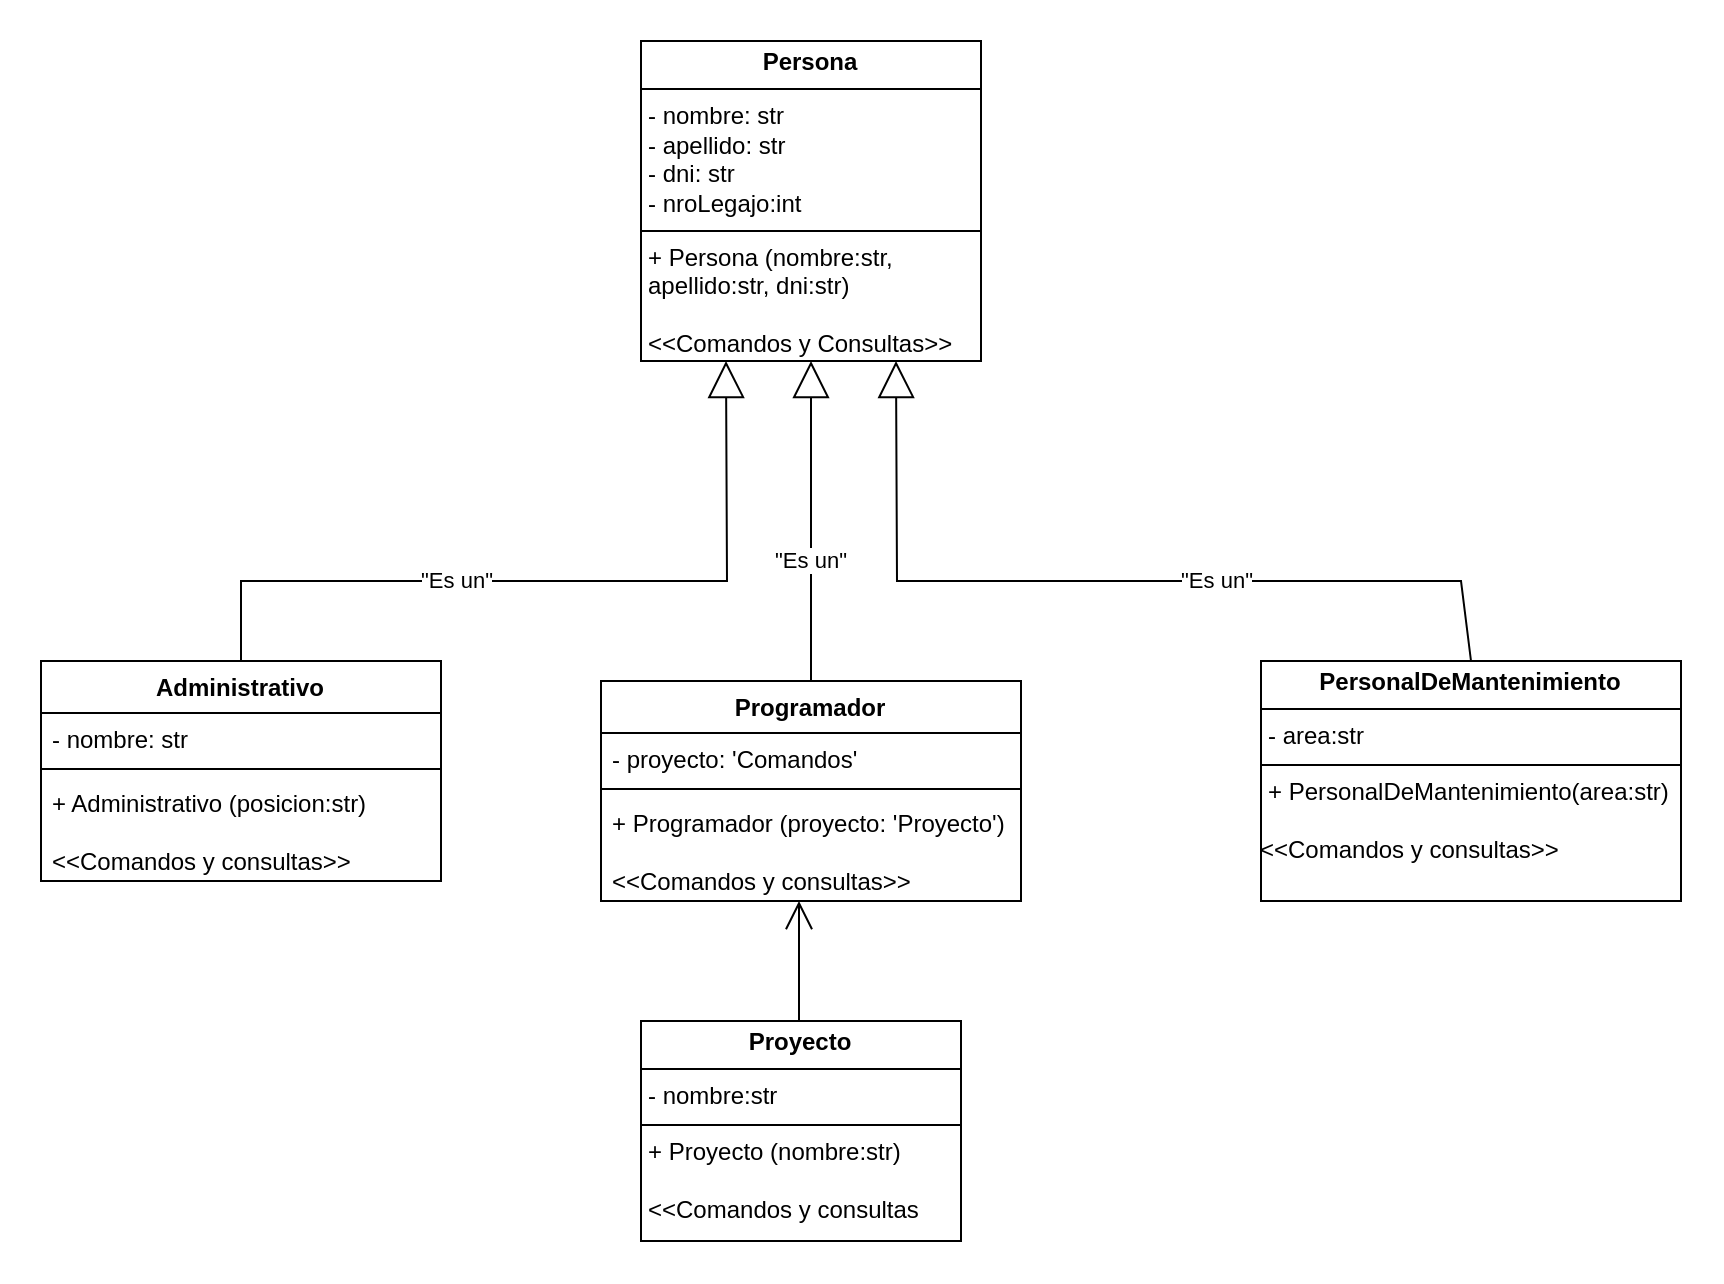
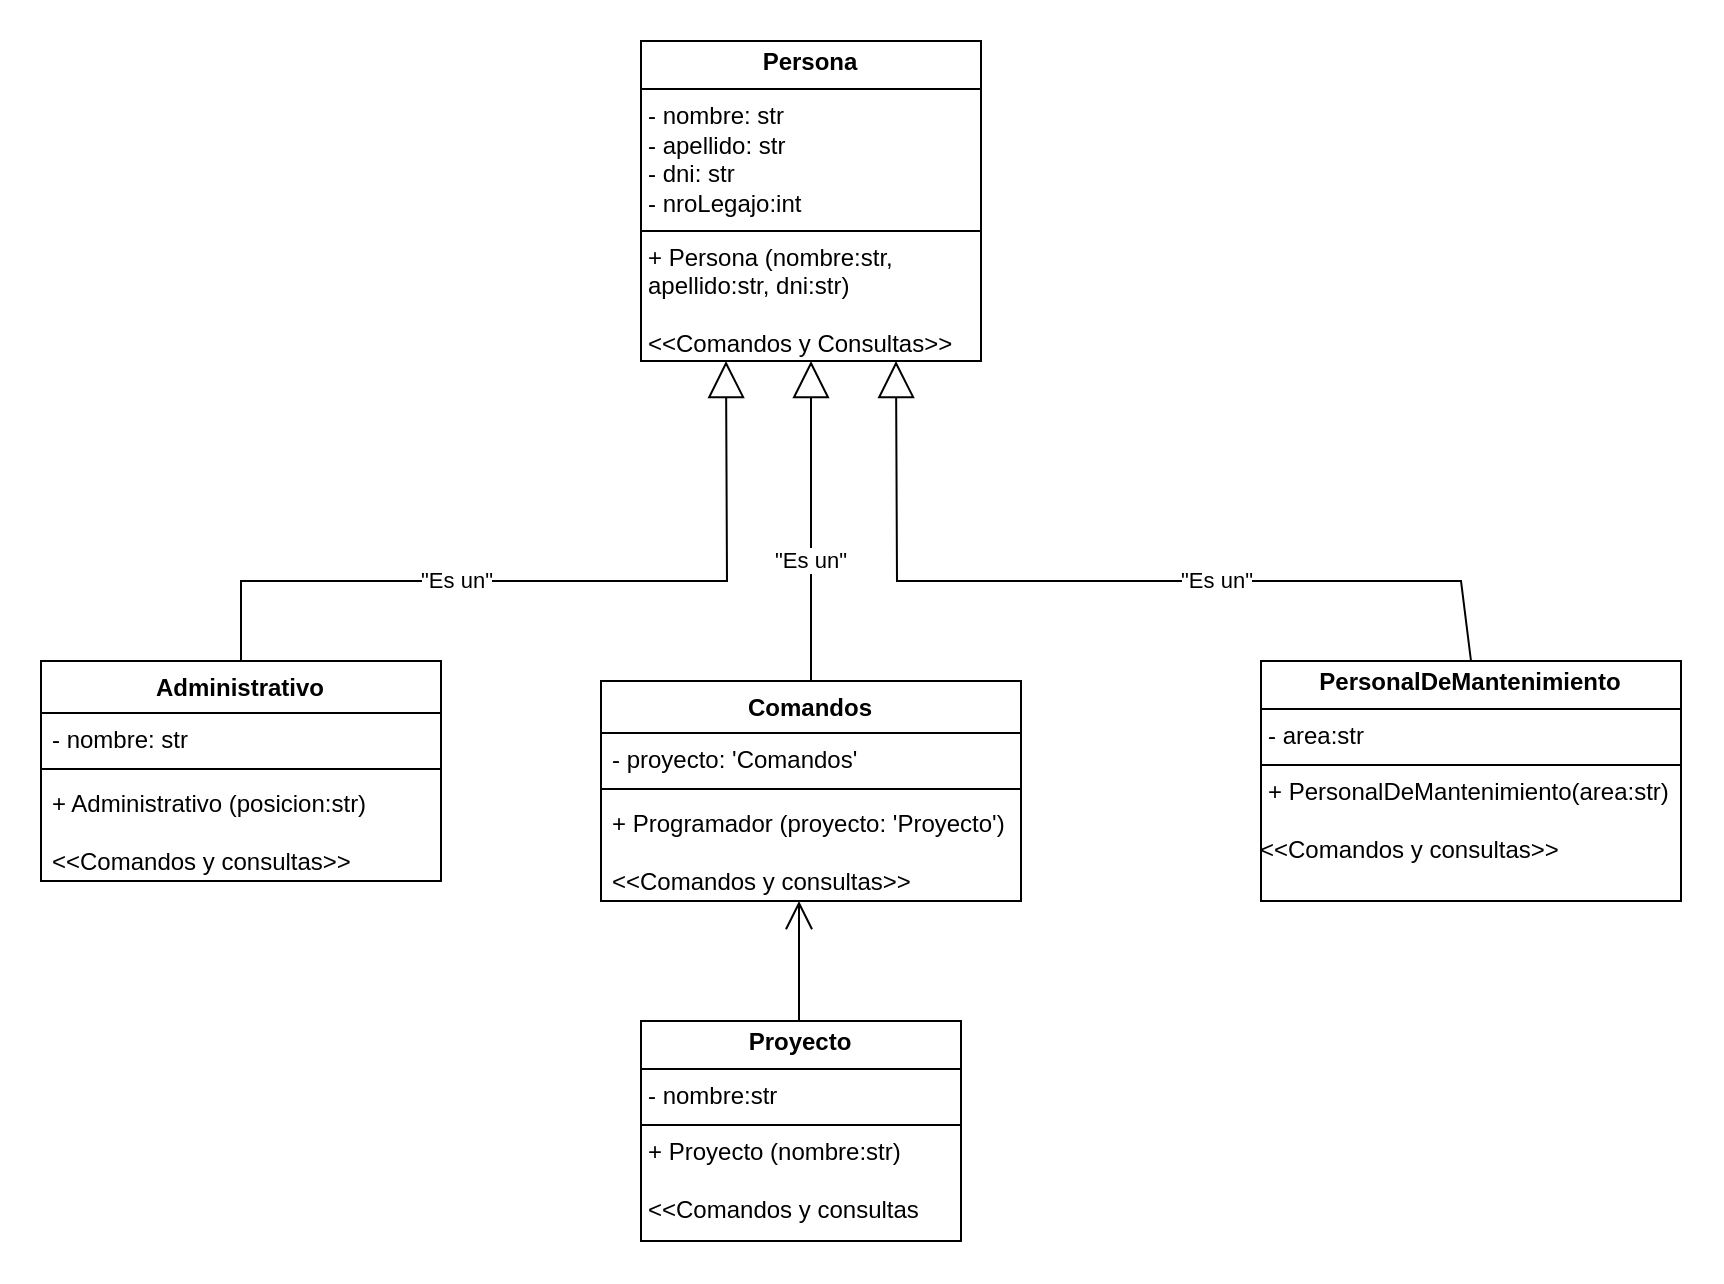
- <mxCell id="10" value="Programador" style="swimlane;fontStyle=1;align=center;verticalAlign=top;childLayout=stackLayout;horizontal=1;startSize=26;horizontalStack=0;resizeParent=1;resizeParentMax=0;resizeLast=0;collapsible=1;marginBottom=0;whiteSpace=wrap;html=1;" vertex="1" parent="1"><mxGeometry x="300" y="340" width="210" height="110" as="geometry" /></mxCell>
+ <mxCell id="10" value="Comandos" style="swimlane;fontStyle=1;align=center;verticalAlign=top;childLayout=stackLayout;horizontal=1;startSize=26;horizontalStack=0;resizeParent=1;resizeParentMax=0;resizeLast=0;collapsible=1;marginBottom=0;whiteSpace=wrap;html=1;" vertex="1" parent="1"><mxGeometry x="300" y="340" width="210" height="110" as="geometry" /></mxCell>
